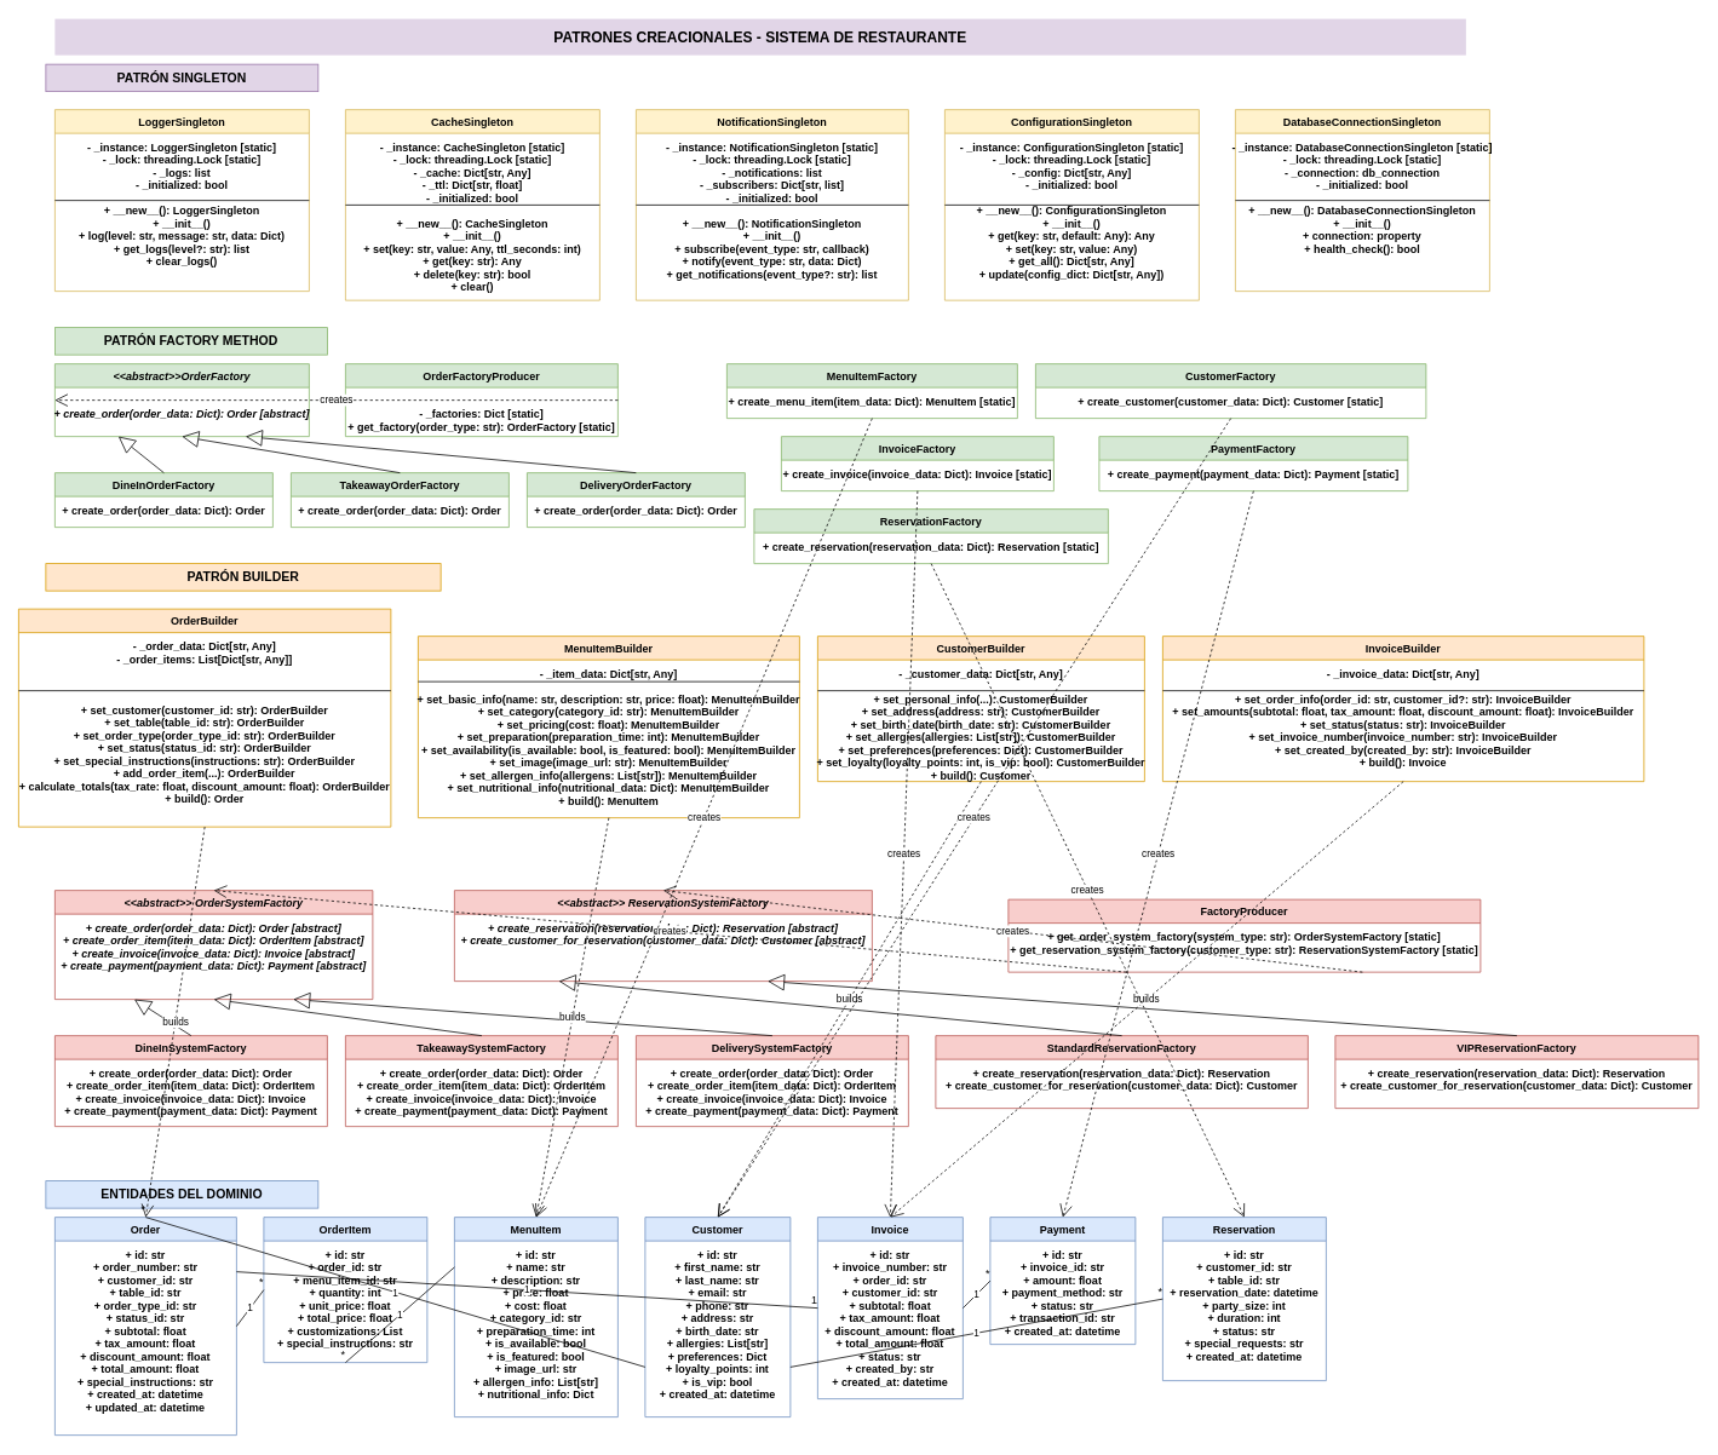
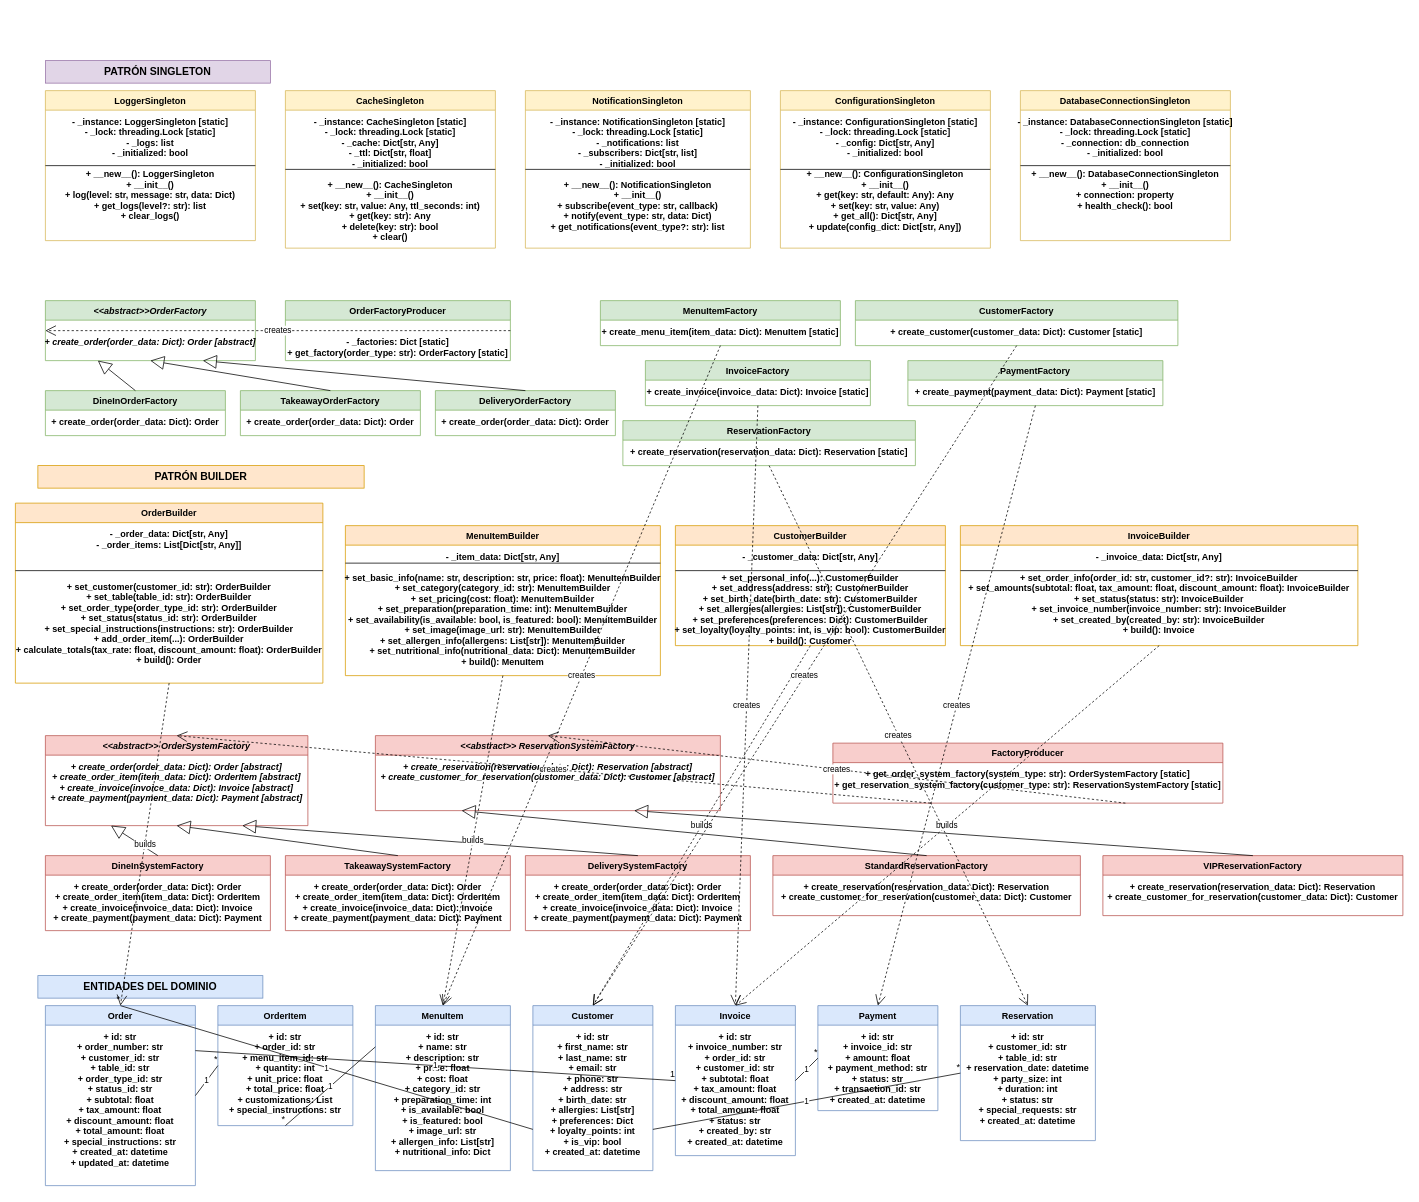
- <mxCell id="2" value="PATRONES CREACIONALES - SISTEMA DE RESTAURANTE" style="text;html=1;strokeColor=none;fillColor=#e1d5e7;align=center;verticalAlign=middle;whiteSpace=wrap;rounded=0;fontSize=16;fontStyle=1;strokeWidth=2;" parent="1" vertex="1"><mxGeometry x="60" y="20" width="1554" height="40" as="geometry" /></mxCell>
- <mxCell id="3" value="PATRÓN SINGLETON" style="text;html=1;strokeColor=#9673a6;fillColor=#e1d5e7;align=center;verticalAlign=middle;whiteSpace=wrap;rounded=0;fontSize=14;fontStyle=1;" parent="1" vertex="1"><mxGeometry x="50" y="70" width="300" height="30" as="geometry" /></mxCell>
+ <mxCell id="3" value="PATRÓN SINGLETON" style="text;html=1;strokeColor=#9673a6;fillColor=#e1d5e7;align=center;verticalAlign=middle;whiteSpace=wrap;rounded=0;fontSize=14;fontStyle=1;" parent="1" vertex="1"><mxGeometry x="60" y="80" width="300" height="30" as="geometry" /></mxCell>
- <mxCell id="9" value="PATRÓN FACTORY METHOD" style="text;html=1;strokeColor=#82b366;fillColor=#d5e8d4;align=center;verticalAlign=middle;whiteSpace=wrap;rounded=0;fontSize=14;fontStyle=1;" parent="1" vertex="1"><mxGeometry x="60" y="360" width="300" height="30" as="geometry" /></mxCell>
